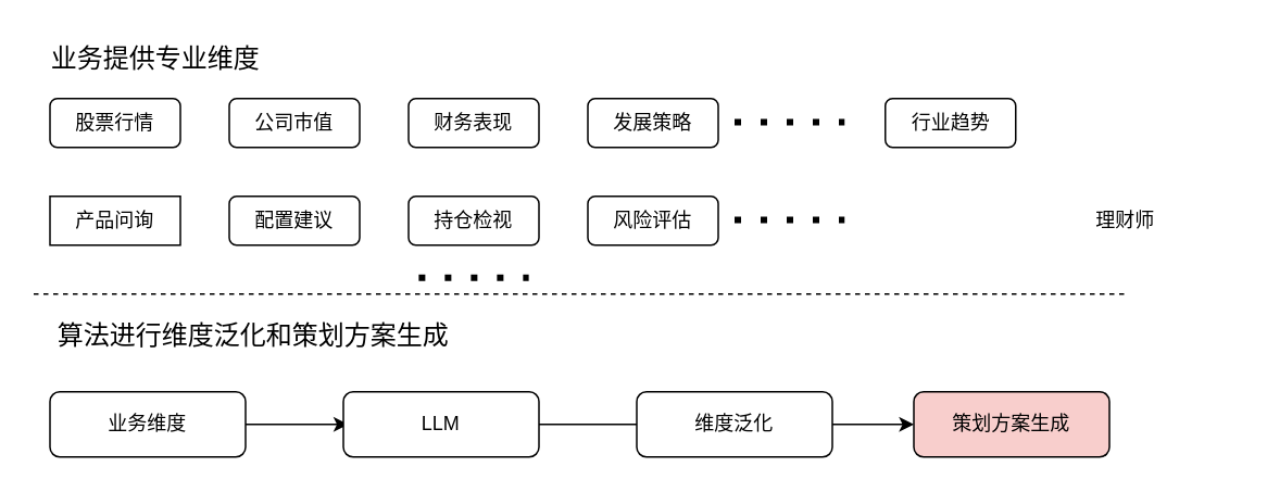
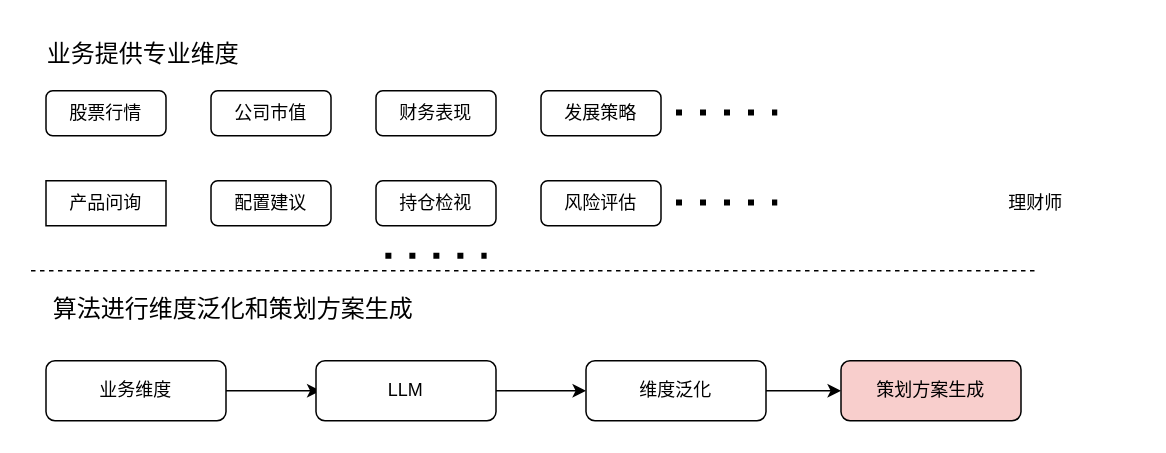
- <mxCell id="7" value="行业趋势" style="rounded=1;whiteSpace=wrap;html=1;" vertex="1" parent="1"><mxGeometry x="542.5" y="60" width="80" height="30" as="geometry" /></mxCell>
- <mxCell id="16" value="" style="edgeStyle=orthogonalEdgeStyle;rounded=0;orthogonalLoop=1;jettySize=auto;html=1;endArrow=none;" edge="1" parent="1" source="17" target="23"><mxGeometry relative="1" as="geometry" /></mxCell>
+ <mxCell id="16" value="" style="edgeStyle=orthogonalEdgeStyle;rounded=0;orthogonalLoop=1;jettySize=auto;html=1;" edge="1" parent="1" source="17" target="23"><mxGeometry relative="1" as="geometry" /></mxCell>
